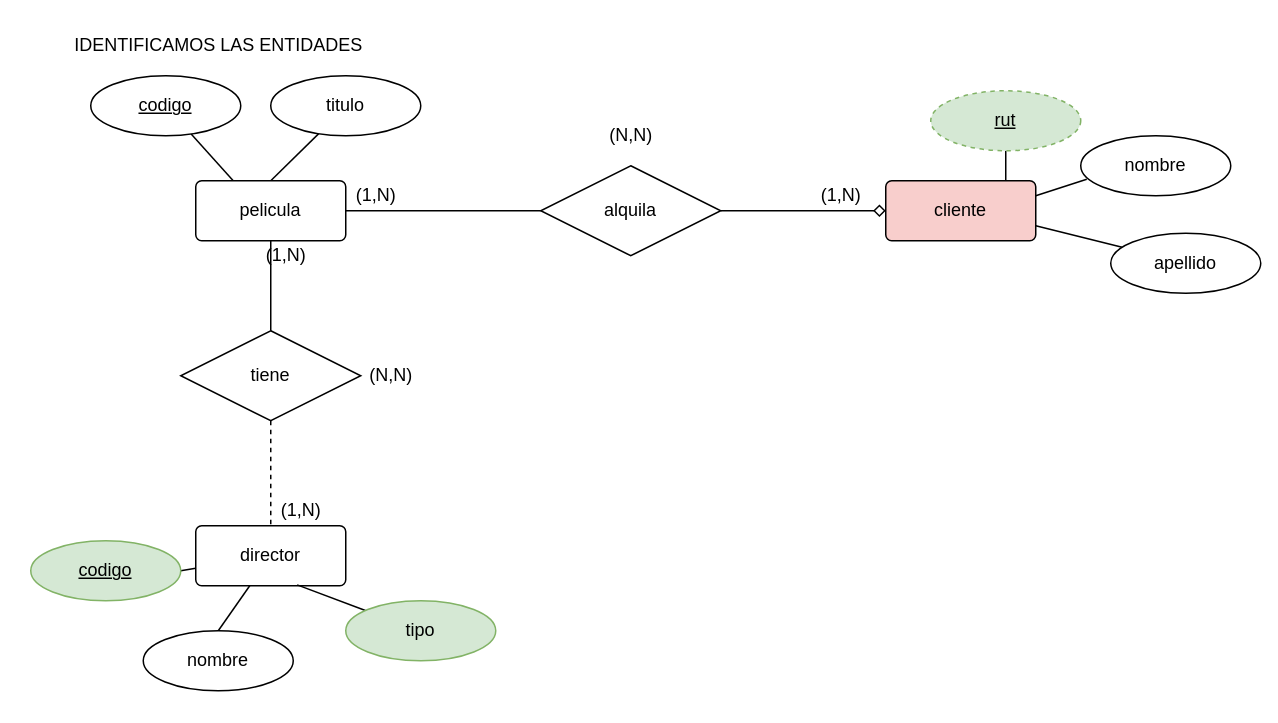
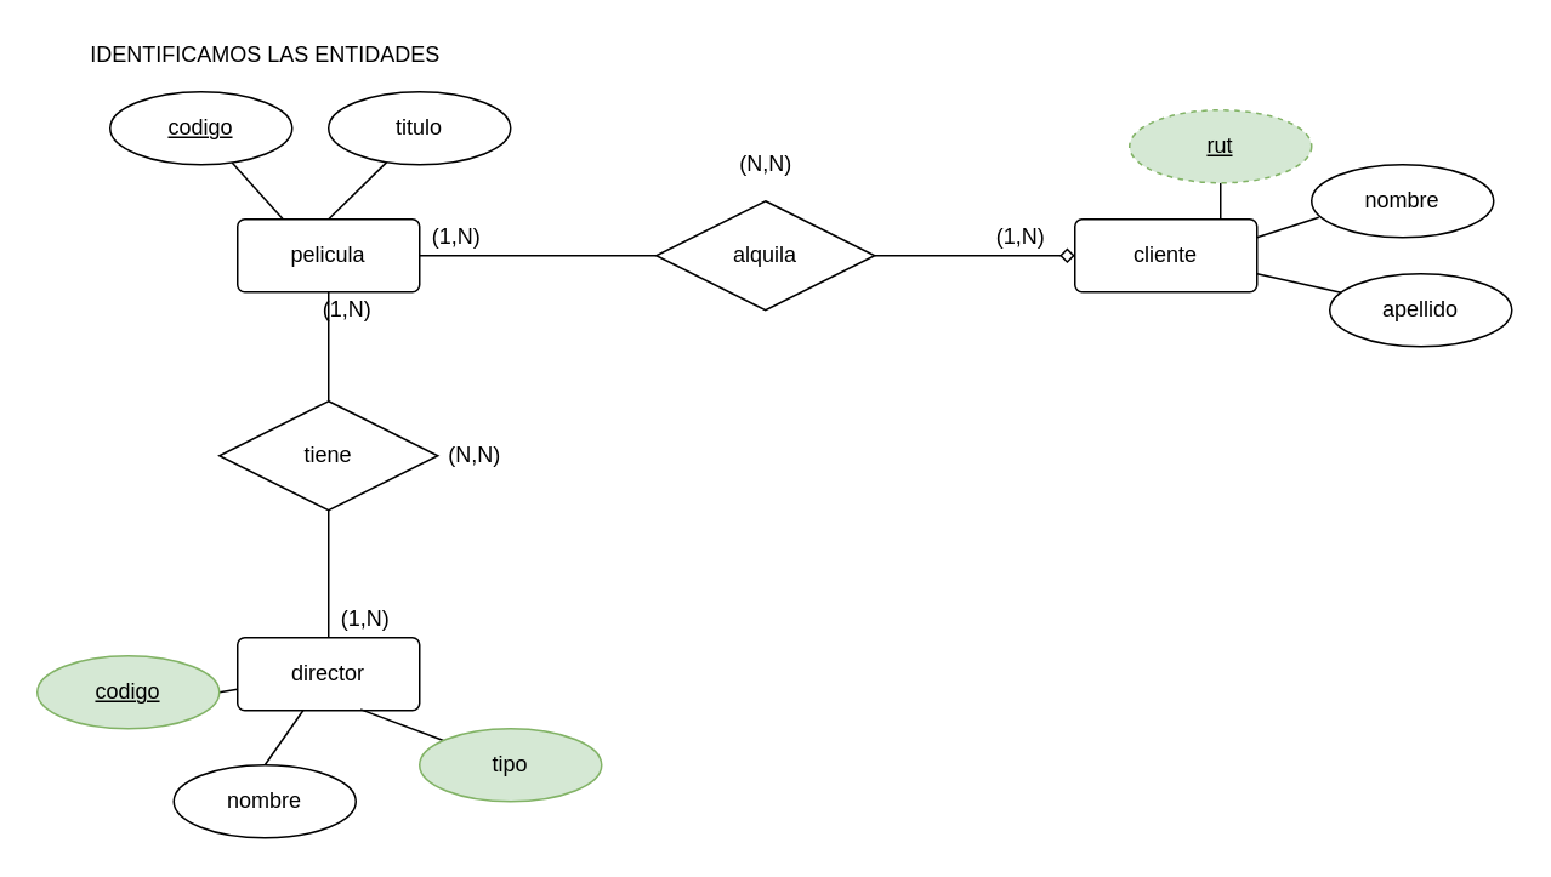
- <mxCell id="12" value="cliente" style="rounded=1;arcSize=10;whiteSpace=wrap;html=1;align=center;fillColor=#f8cecc;" vertex="1" parent="1"><mxGeometry x="590" y="120" width="100" height="40" as="geometry" /></mxCell>
+ <mxCell id="12" value="cliente" style="rounded=1;arcSize=10;whiteSpace=wrap;html=1;align=center;" vertex="1" parent="1"><mxGeometry x="590" y="120" width="100" height="40" as="geometry" /></mxCell>
- <mxCell id="16" value="apellido" style="ellipse;whiteSpace=wrap;html=1;align=center;" vertex="1" parent="1"><mxGeometry x="740" y="155" width="100" height="40" as="geometry" /></mxCell>
+ <mxCell id="16" value="apellido" style="ellipse;whiteSpace=wrap;html=1;align=center;" vertex="1" parent="1"><mxGeometry x="730" y="150" width="100" height="40" as="geometry" /></mxCell>
- <mxCell id="26" style="edgeStyle=orthogonalEdgeStyle;rounded=0;orthogonalLoop=1;jettySize=auto;html=1;exitX=0.5;exitY=1;exitDx=0;exitDy=0;entryX=0.5;entryY=0;entryDx=0;entryDy=0;endArrow=none;endFill=0;dashed=1;" edge="1" parent="1" source="27" target="8"><mxGeometry relative="1" as="geometry" /></mxCell>
+ <mxCell id="26" style="edgeStyle=orthogonalEdgeStyle;rounded=0;orthogonalLoop=1;jettySize=auto;html=1;exitX=0.5;exitY=1;exitDx=0;exitDy=0;entryX=0.5;entryY=0;entryDx=0;entryDy=0;endArrow=none;endFill=0;" edge="1" parent="1" source="27" target="8"><mxGeometry relative="1" as="geometry" /></mxCell>
